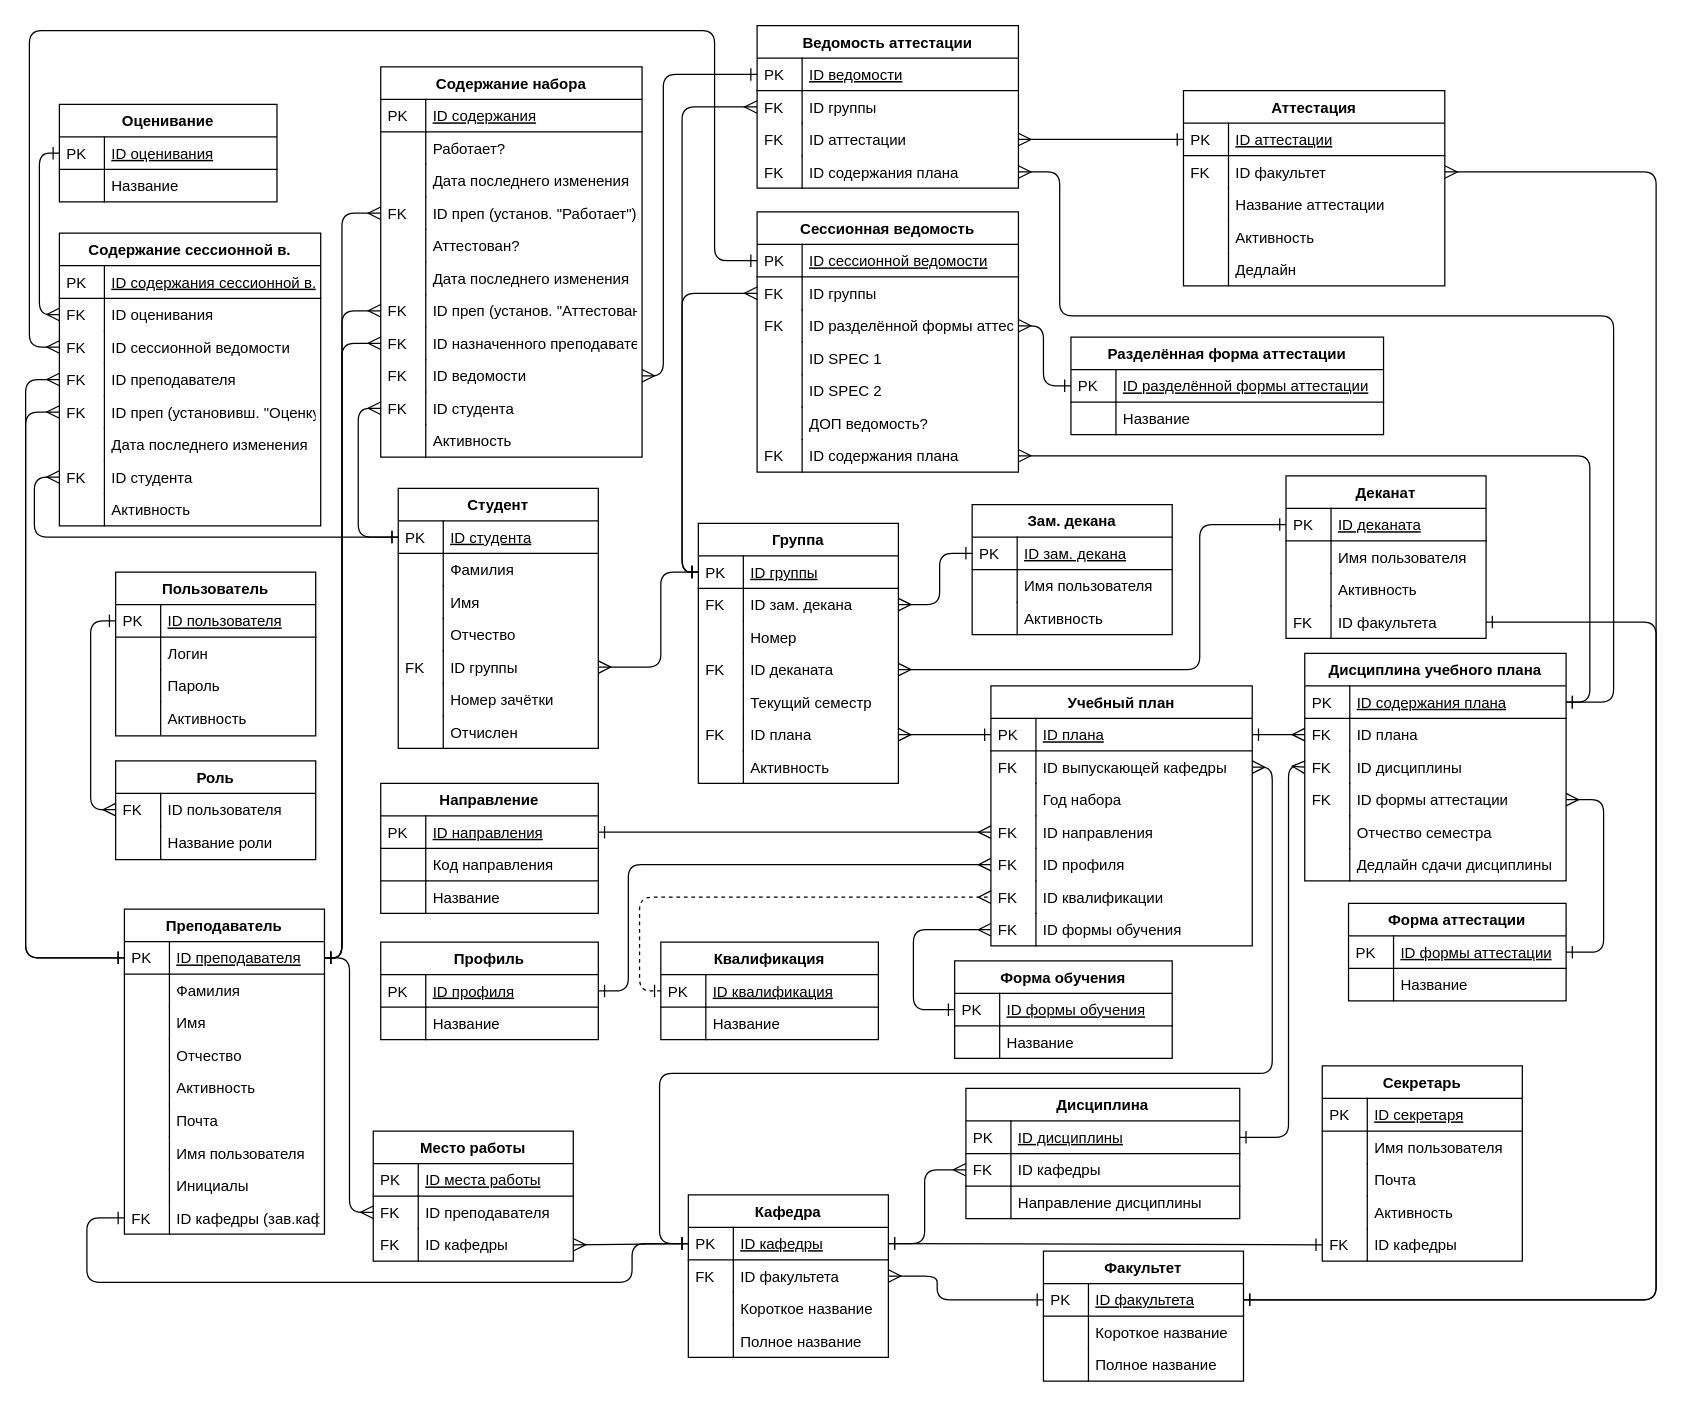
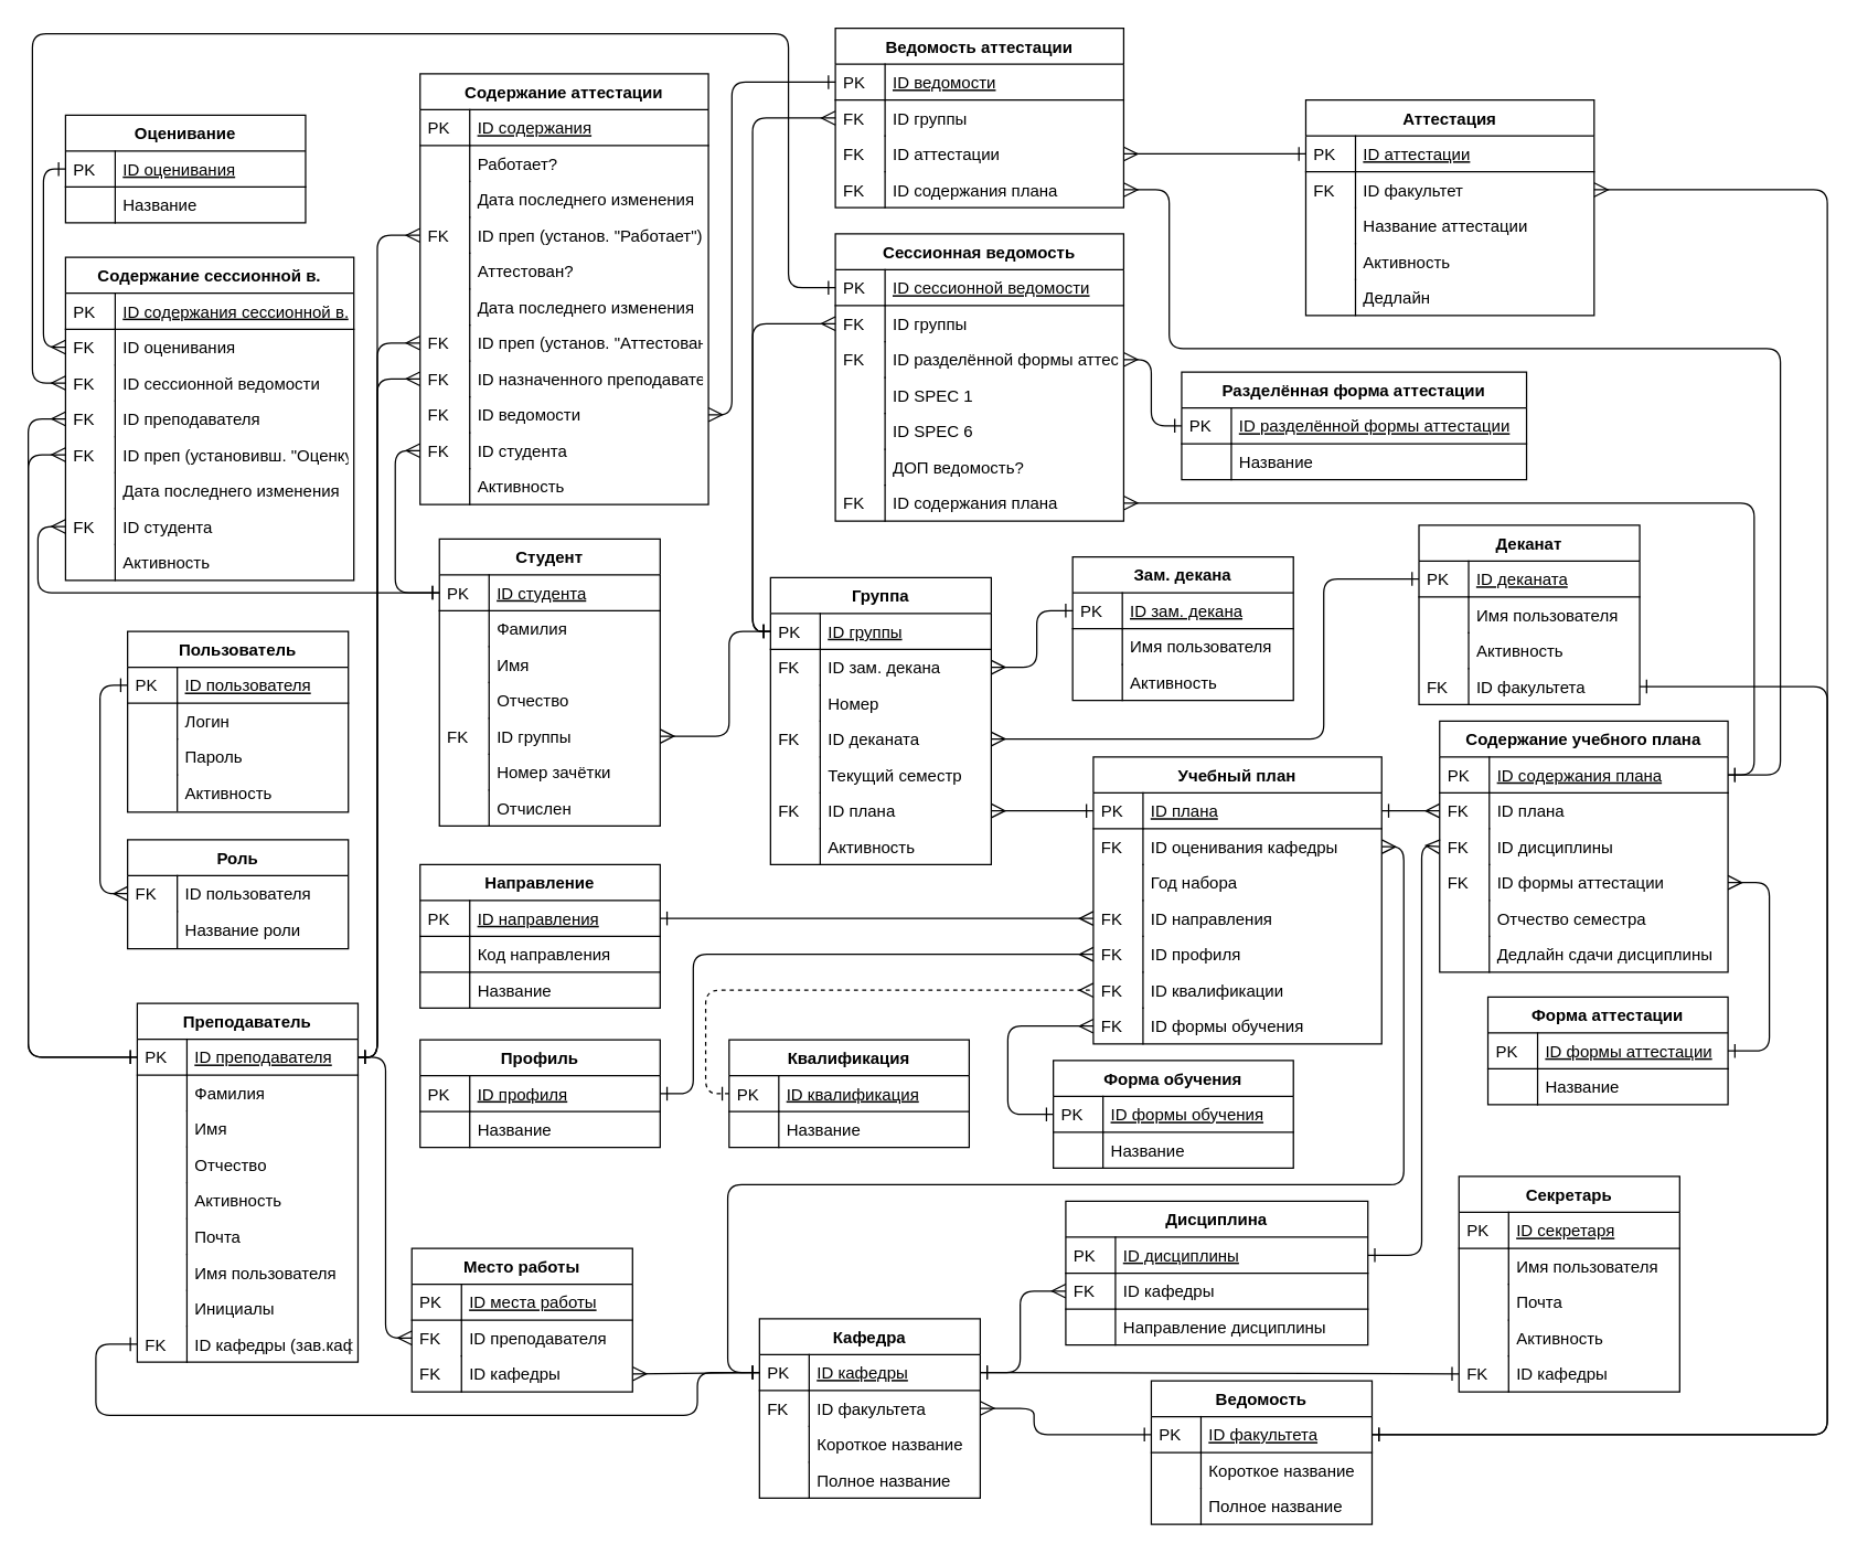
- <mxCell id="86" value="Содержание набора" style="swimlane;fontStyle=1;childLayout=stackLayout;horizontal=1;startSize=26;horizontalStack=0;resizeParent=1;resizeLast=0;collapsible=1;marginBottom=0;rounded=0;shadow=0;strokeWidth=1;" parent="1" vertex="1"><mxGeometry x="304" y="53" width="209" height="312" as="geometry"><mxRectangle x="20" y="80" width="160" height="26" as="alternateBounds" /></mxGeometry></mxCell>
+ <mxCell id="86" value="Содержание аттестации" style="swimlane;fontStyle=1;childLayout=stackLayout;horizontal=1;startSize=26;horizontalStack=0;resizeParent=1;resizeLast=0;collapsible=1;marginBottom=0;rounded=0;shadow=0;strokeWidth=1;" parent="1" vertex="1"><mxGeometry x="304" y="53" width="209" height="312" as="geometry"><mxRectangle x="20" y="80" width="160" height="26" as="alternateBounds" /></mxGeometry></mxCell>
- <mxCell id="150" value="ID SPEC 2" style="shape=partialRectangle;top=0;left=0;right=0;bottom=0;align=left;verticalAlign=top;fillColor=none;spacingLeft=40;spacingRight=4;overflow=hidden;rotatable=0;points=[[0,0.5],[1,0.5]];portConstraint=eastwest;dropTarget=0;rounded=0;shadow=0;strokeWidth=1;" parent="141" vertex="1"><mxGeometry y="130" width="209" height="26" as="geometry" /></mxCell>
+ <mxCell id="150" value="ID SPEC 6" style="shape=partialRectangle;top=0;left=0;right=0;bottom=0;align=left;verticalAlign=top;fillColor=none;spacingLeft=40;spacingRight=4;overflow=hidden;rotatable=0;points=[[0,0.5],[1,0.5]];portConstraint=eastwest;dropTarget=0;rounded=0;shadow=0;strokeWidth=1;" parent="141" vertex="1"><mxGeometry y="130" width="209" height="26" as="geometry" /></mxCell>
- <mxCell id="73" value="Дисциплина учебного плана" style="swimlane;fontStyle=1;childLayout=stackLayout;horizontal=1;startSize=26;horizontalStack=0;resizeParent=1;resizeLast=0;collapsible=1;marginBottom=0;rounded=0;shadow=0;strokeWidth=1;" parent="1" vertex="1"><mxGeometry x="1043" y="522" width="209" height="182" as="geometry"><mxRectangle x="20" y="80" width="160" height="26" as="alternateBounds" /></mxGeometry></mxCell>
+ <mxCell id="73" value="Содержание учебного плана" style="swimlane;fontStyle=1;childLayout=stackLayout;horizontal=1;startSize=26;horizontalStack=0;resizeParent=1;resizeLast=0;collapsible=1;marginBottom=0;rounded=0;shadow=0;strokeWidth=1;" parent="1" vertex="1"><mxGeometry x="1043" y="522" width="209" height="182" as="geometry"><mxRectangle x="20" y="80" width="160" height="26" as="alternateBounds" /></mxGeometry></mxCell>
- <mxCell id="47" value="ID выпускающей кафедры" style="shape=partialRectangle;top=0;left=0;right=0;bottom=0;align=left;verticalAlign=top;fillColor=none;spacingLeft=40;spacingRight=4;overflow=hidden;rotatable=0;points=[[0,0.5],[1,0.5]];portConstraint=eastwest;dropTarget=0;rounded=0;shadow=0;strokeWidth=1;" parent="44" vertex="1"><mxGeometry y="52" width="209" height="26" as="geometry" /></mxCell>
+ <mxCell id="47" value="ID оценивания кафедры" style="shape=partialRectangle;top=0;left=0;right=0;bottom=0;align=left;verticalAlign=top;fillColor=none;spacingLeft=40;spacingRight=4;overflow=hidden;rotatable=0;points=[[0,0.5],[1,0.5]];portConstraint=eastwest;dropTarget=0;rounded=0;shadow=0;strokeWidth=1;" parent="44" vertex="1"><mxGeometry y="52" width="209" height="26" as="geometry" /></mxCell>
- <mxCell id="194" value="Факультет" style="swimlane;fontStyle=1;childLayout=stackLayout;horizontal=1;startSize=26;horizontalStack=0;resizeParent=1;resizeLast=0;collapsible=1;marginBottom=0;rounded=0;shadow=0;strokeWidth=1;" parent="1" vertex="1"><mxGeometry x="834" y="1000" width="160" height="104" as="geometry"><mxRectangle x="20" y="80" width="160" height="26" as="alternateBounds" /></mxGeometry></mxCell>
+ <mxCell id="194" value="Ведомость" style="swimlane;fontStyle=1;childLayout=stackLayout;horizontal=1;startSize=26;horizontalStack=0;resizeParent=1;resizeLast=0;collapsible=1;marginBottom=0;rounded=0;shadow=0;strokeWidth=1;" parent="1" vertex="1"><mxGeometry x="834" y="1000" width="160" height="104" as="geometry"><mxRectangle x="20" y="80" width="160" height="26" as="alternateBounds" /></mxGeometry></mxCell>
